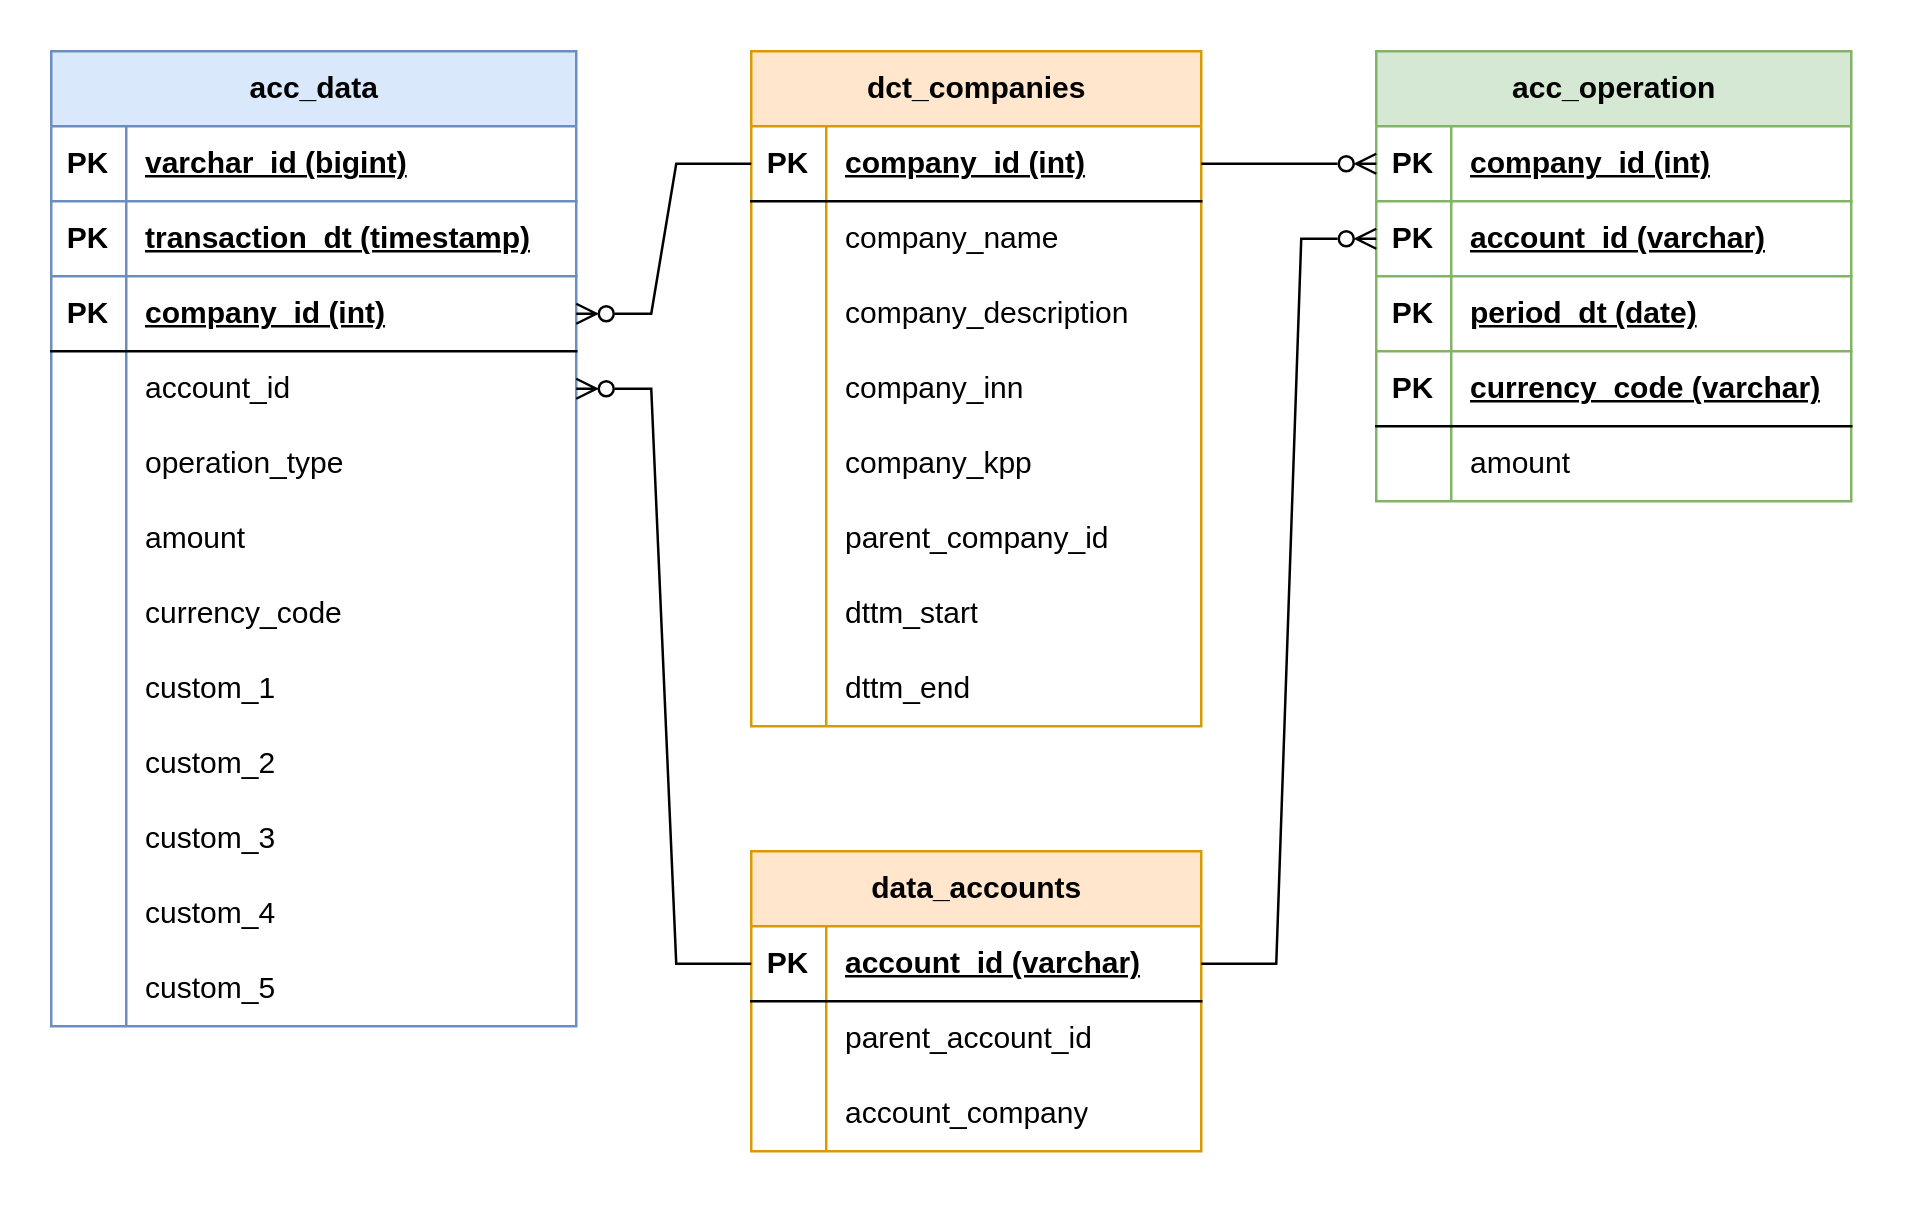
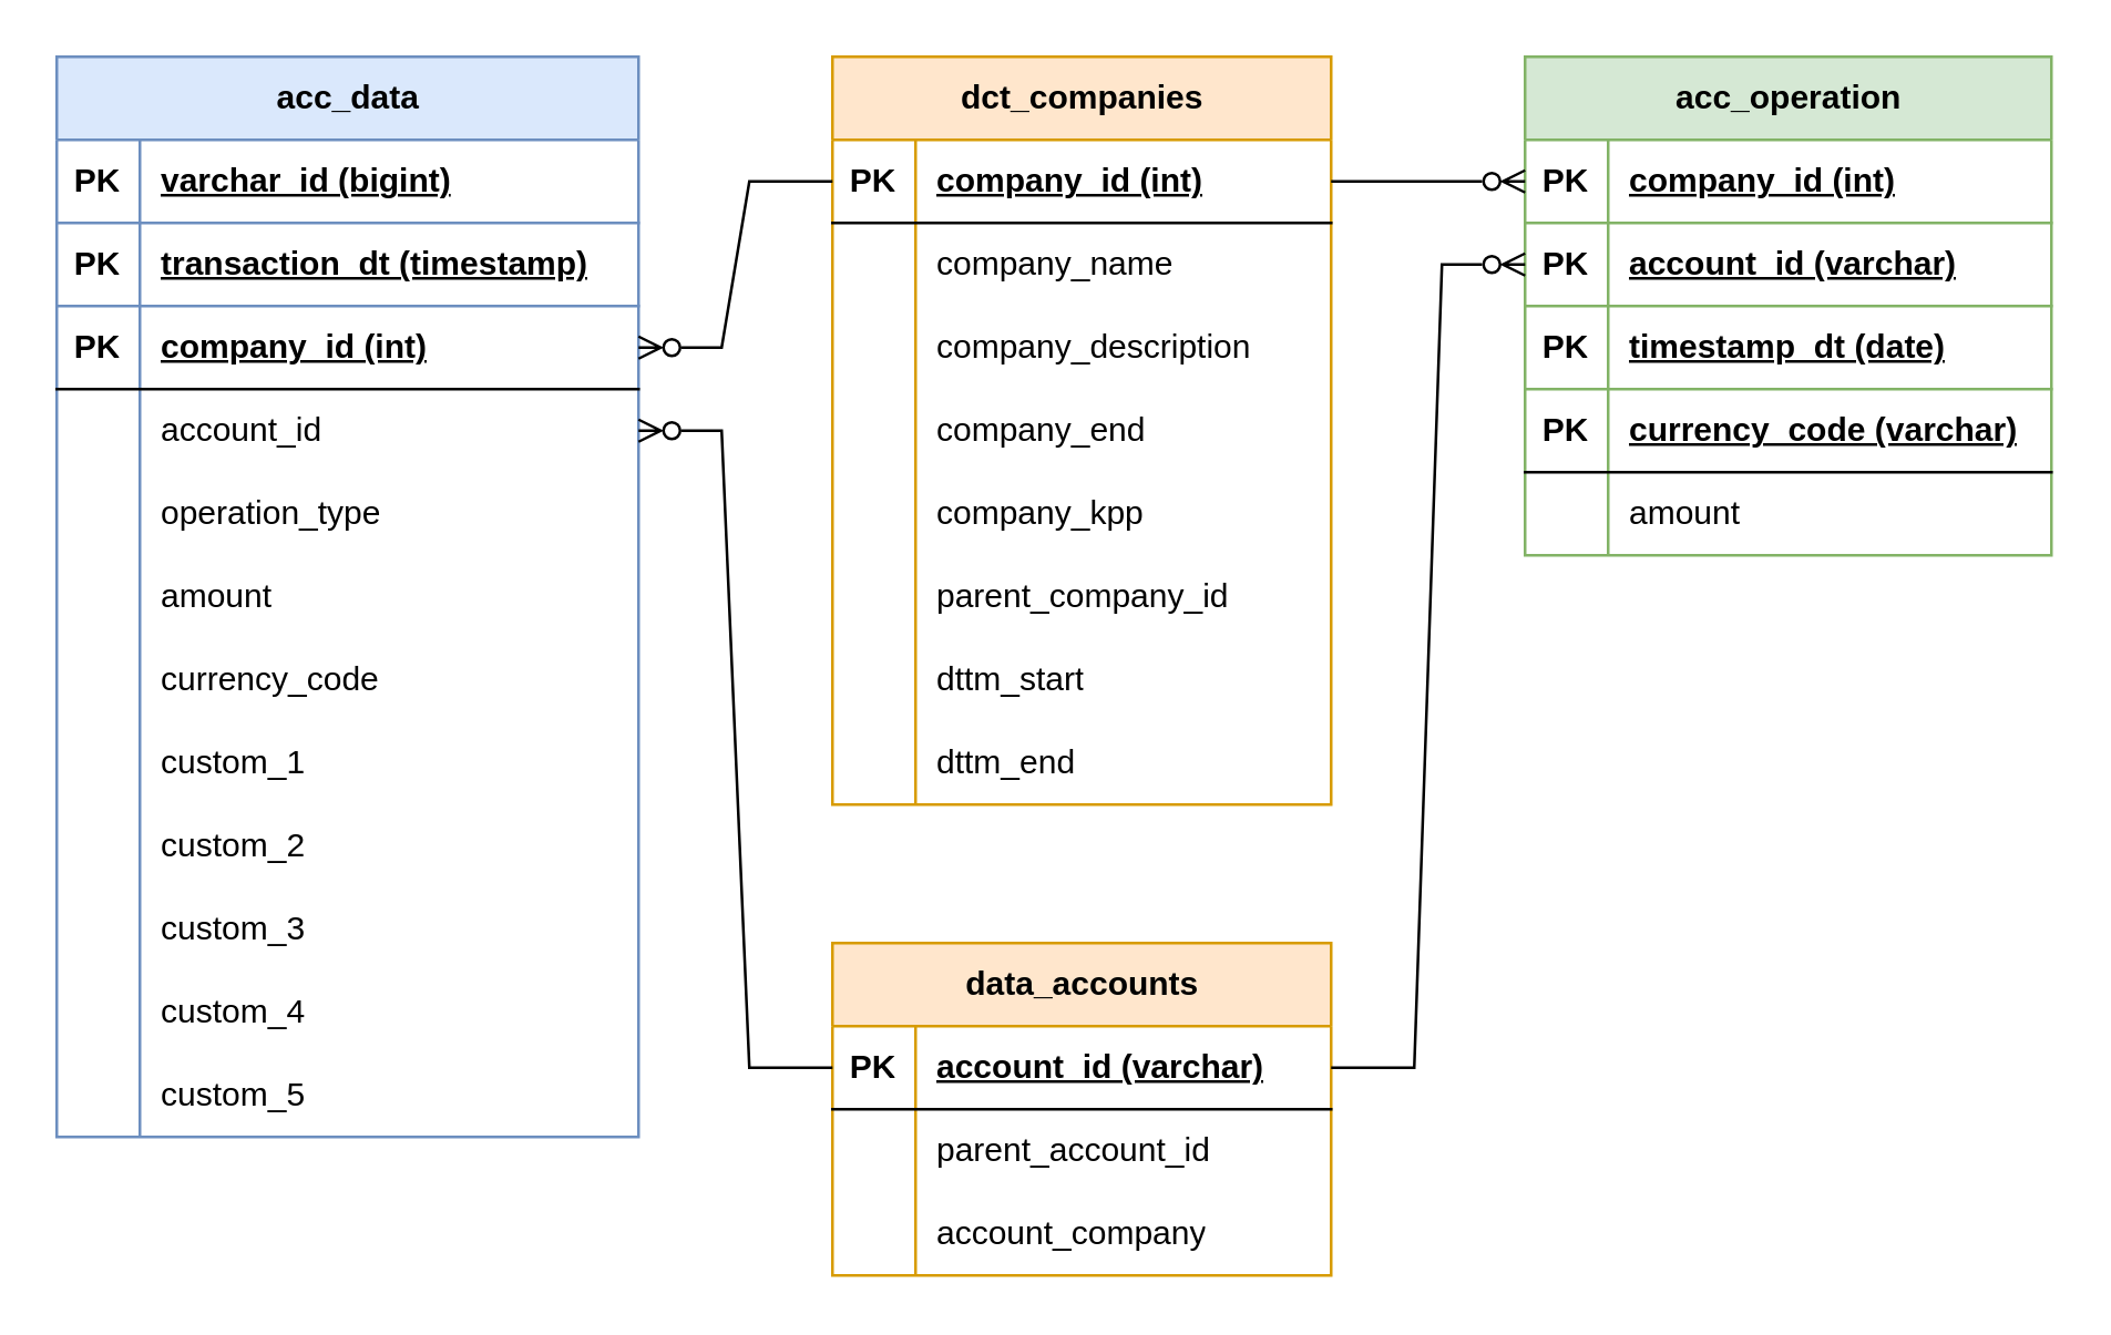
- <mxCell id="85" value="period_dt (date)" style="shape=partialRectangle;connectable=0;fillColor=none;top=0;left=0;bottom=0;right=0;align=left;spacingLeft=6;fontStyle=5;overflow=hidden;whiteSpace=wrap;html=1;" vertex="1" parent="83"><mxGeometry x="30" width="160" height="30" as="geometry"><mxRectangle width="160" height="30" as="alternateBounds" /></mxGeometry></mxCell>
+ <mxCell id="85" value="timestamp_dt (date)" style="shape=partialRectangle;connectable=0;fillColor=none;top=0;left=0;bottom=0;right=0;align=left;spacingLeft=6;fontStyle=5;overflow=hidden;whiteSpace=wrap;html=1;" vertex="1" parent="83"><mxGeometry x="30" width="160" height="30" as="geometry"><mxRectangle width="160" height="30" as="alternateBounds" /></mxGeometry></mxCell>
- <mxCell id="24" value="company_inn" style="shape=partialRectangle;connectable=0;fillColor=none;top=0;left=0;bottom=0;right=0;align=left;spacingLeft=6;overflow=hidden;whiteSpace=wrap;html=1;" vertex="1" parent="22"><mxGeometry x="30" width="150" height="30" as="geometry"><mxRectangle width="150" height="30" as="alternateBounds" /></mxGeometry></mxCell>
+ <mxCell id="24" value="company_end" style="shape=partialRectangle;connectable=0;fillColor=none;top=0;left=0;bottom=0;right=0;align=left;spacingLeft=6;overflow=hidden;whiteSpace=wrap;html=1;" vertex="1" parent="22"><mxGeometry x="30" width="150" height="30" as="geometry"><mxRectangle width="150" height="30" as="alternateBounds" /></mxGeometry></mxCell>
